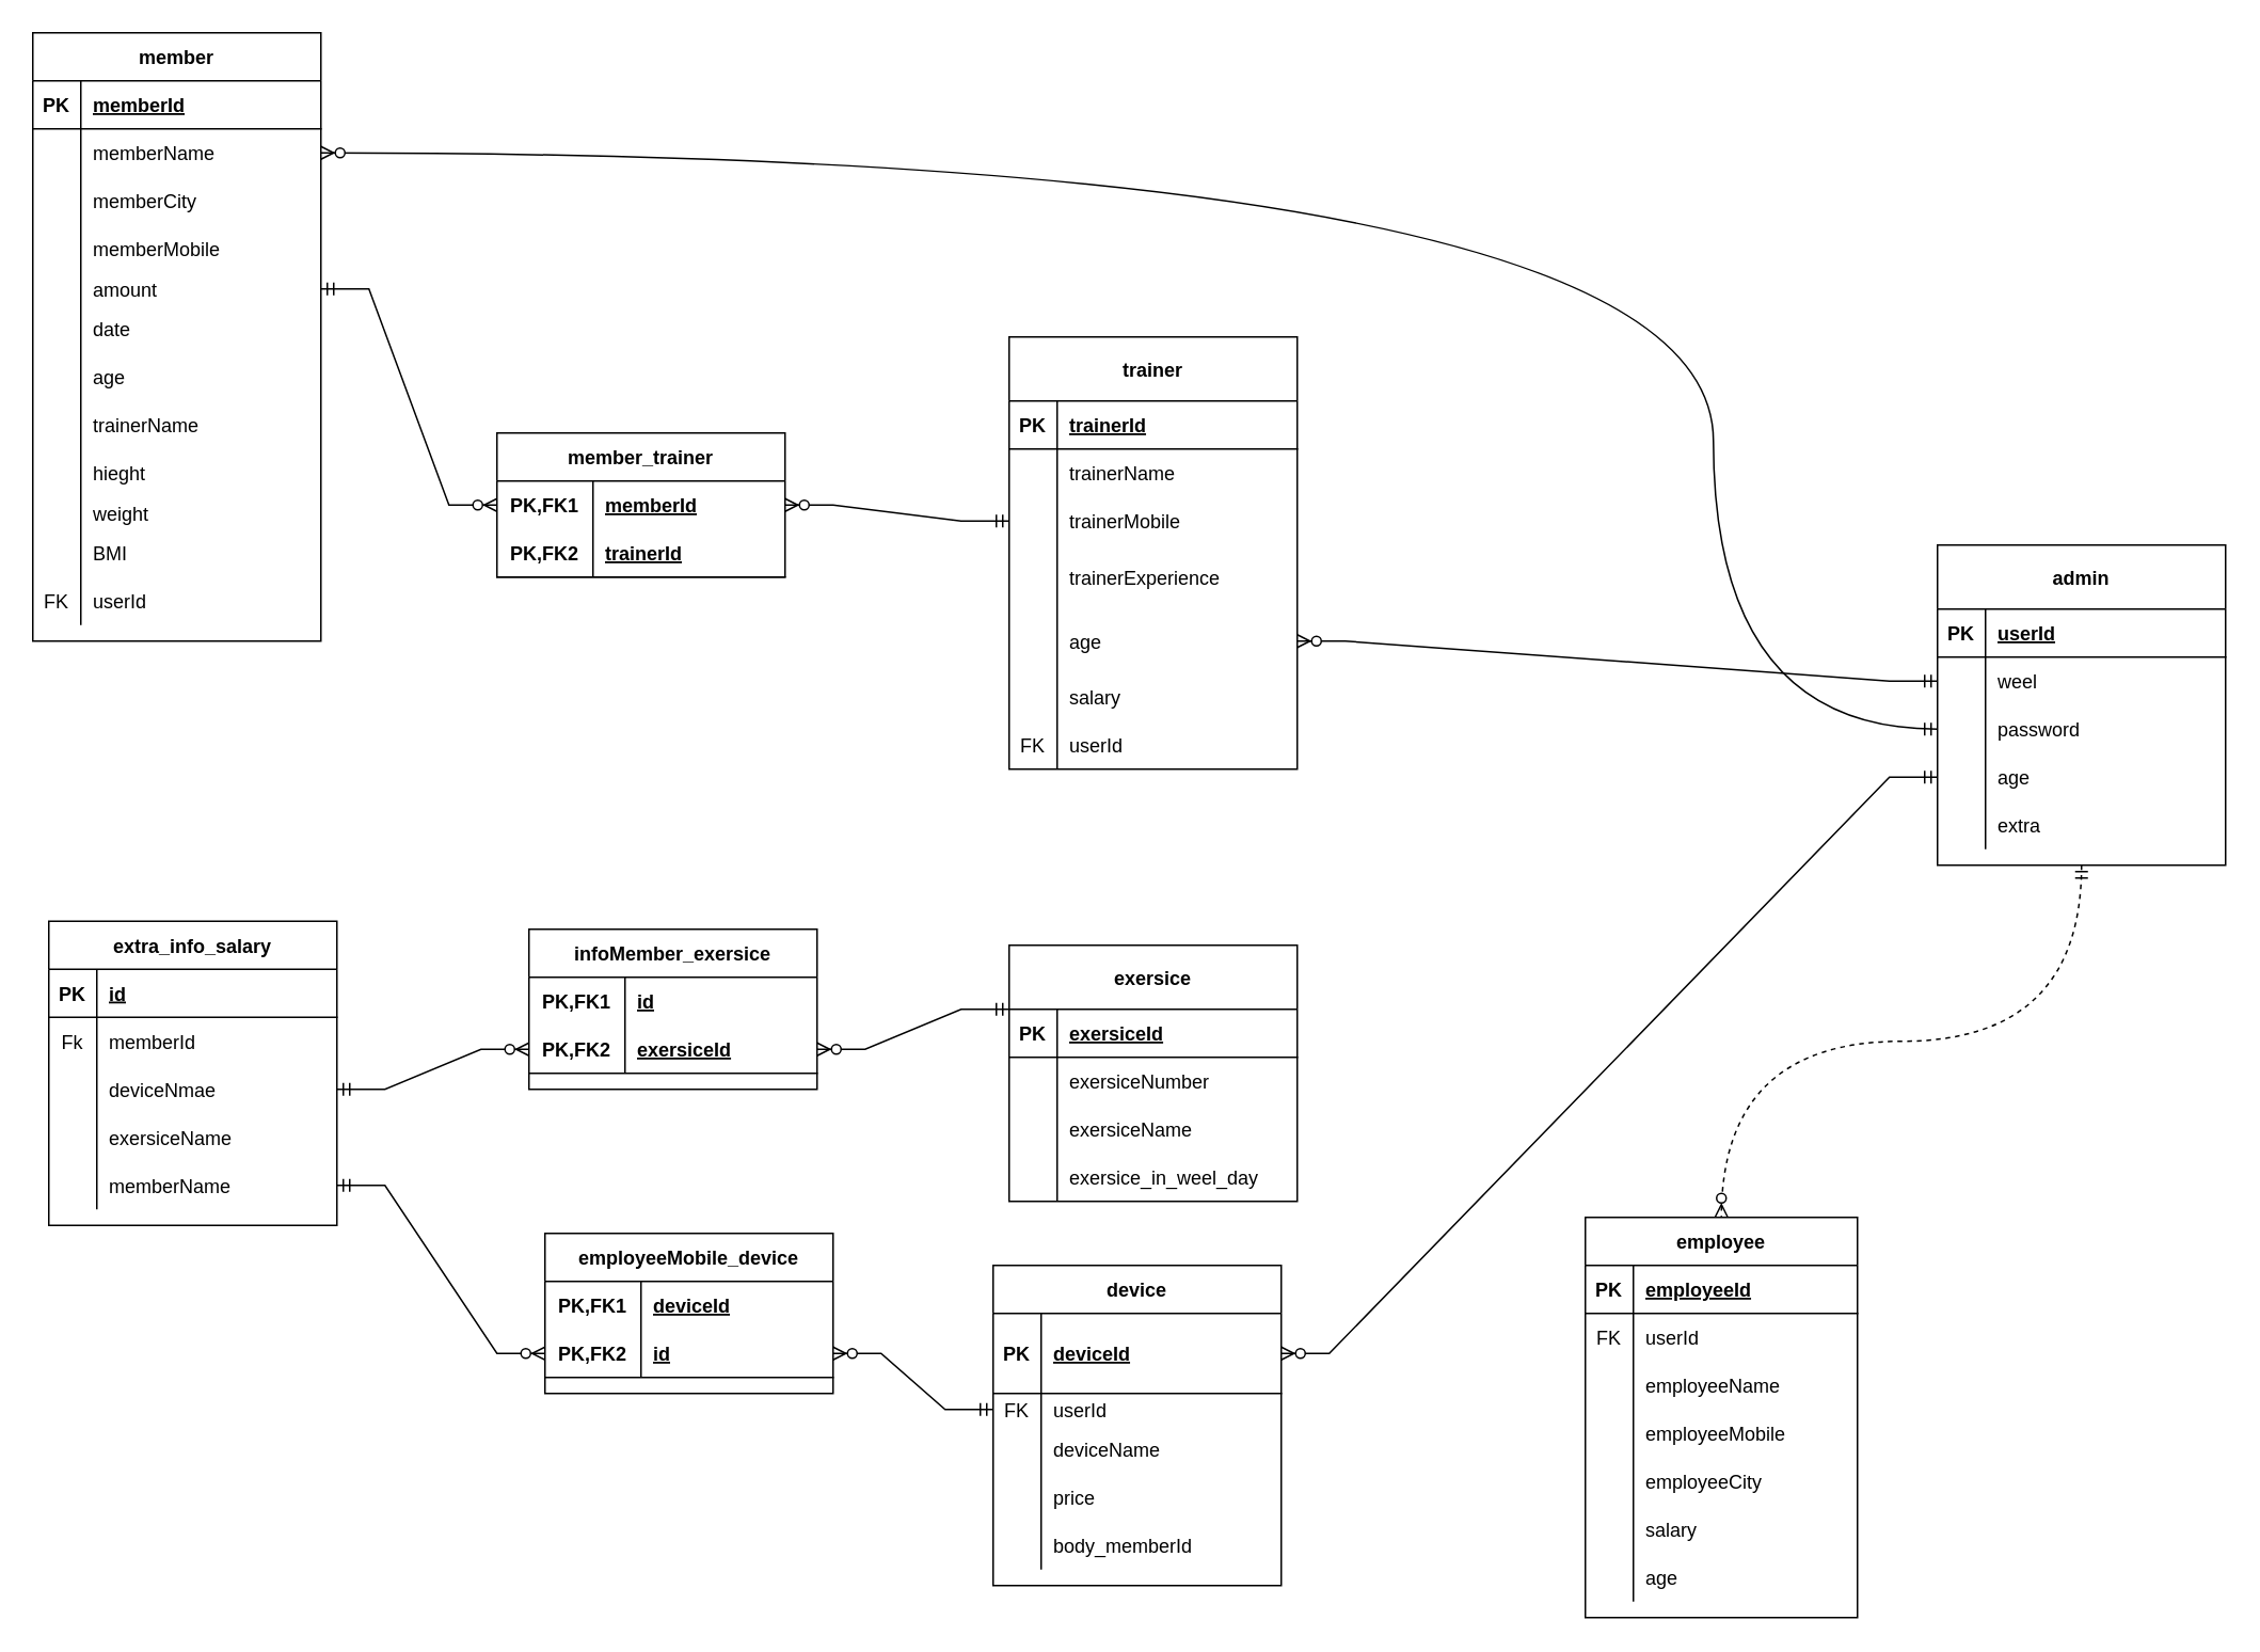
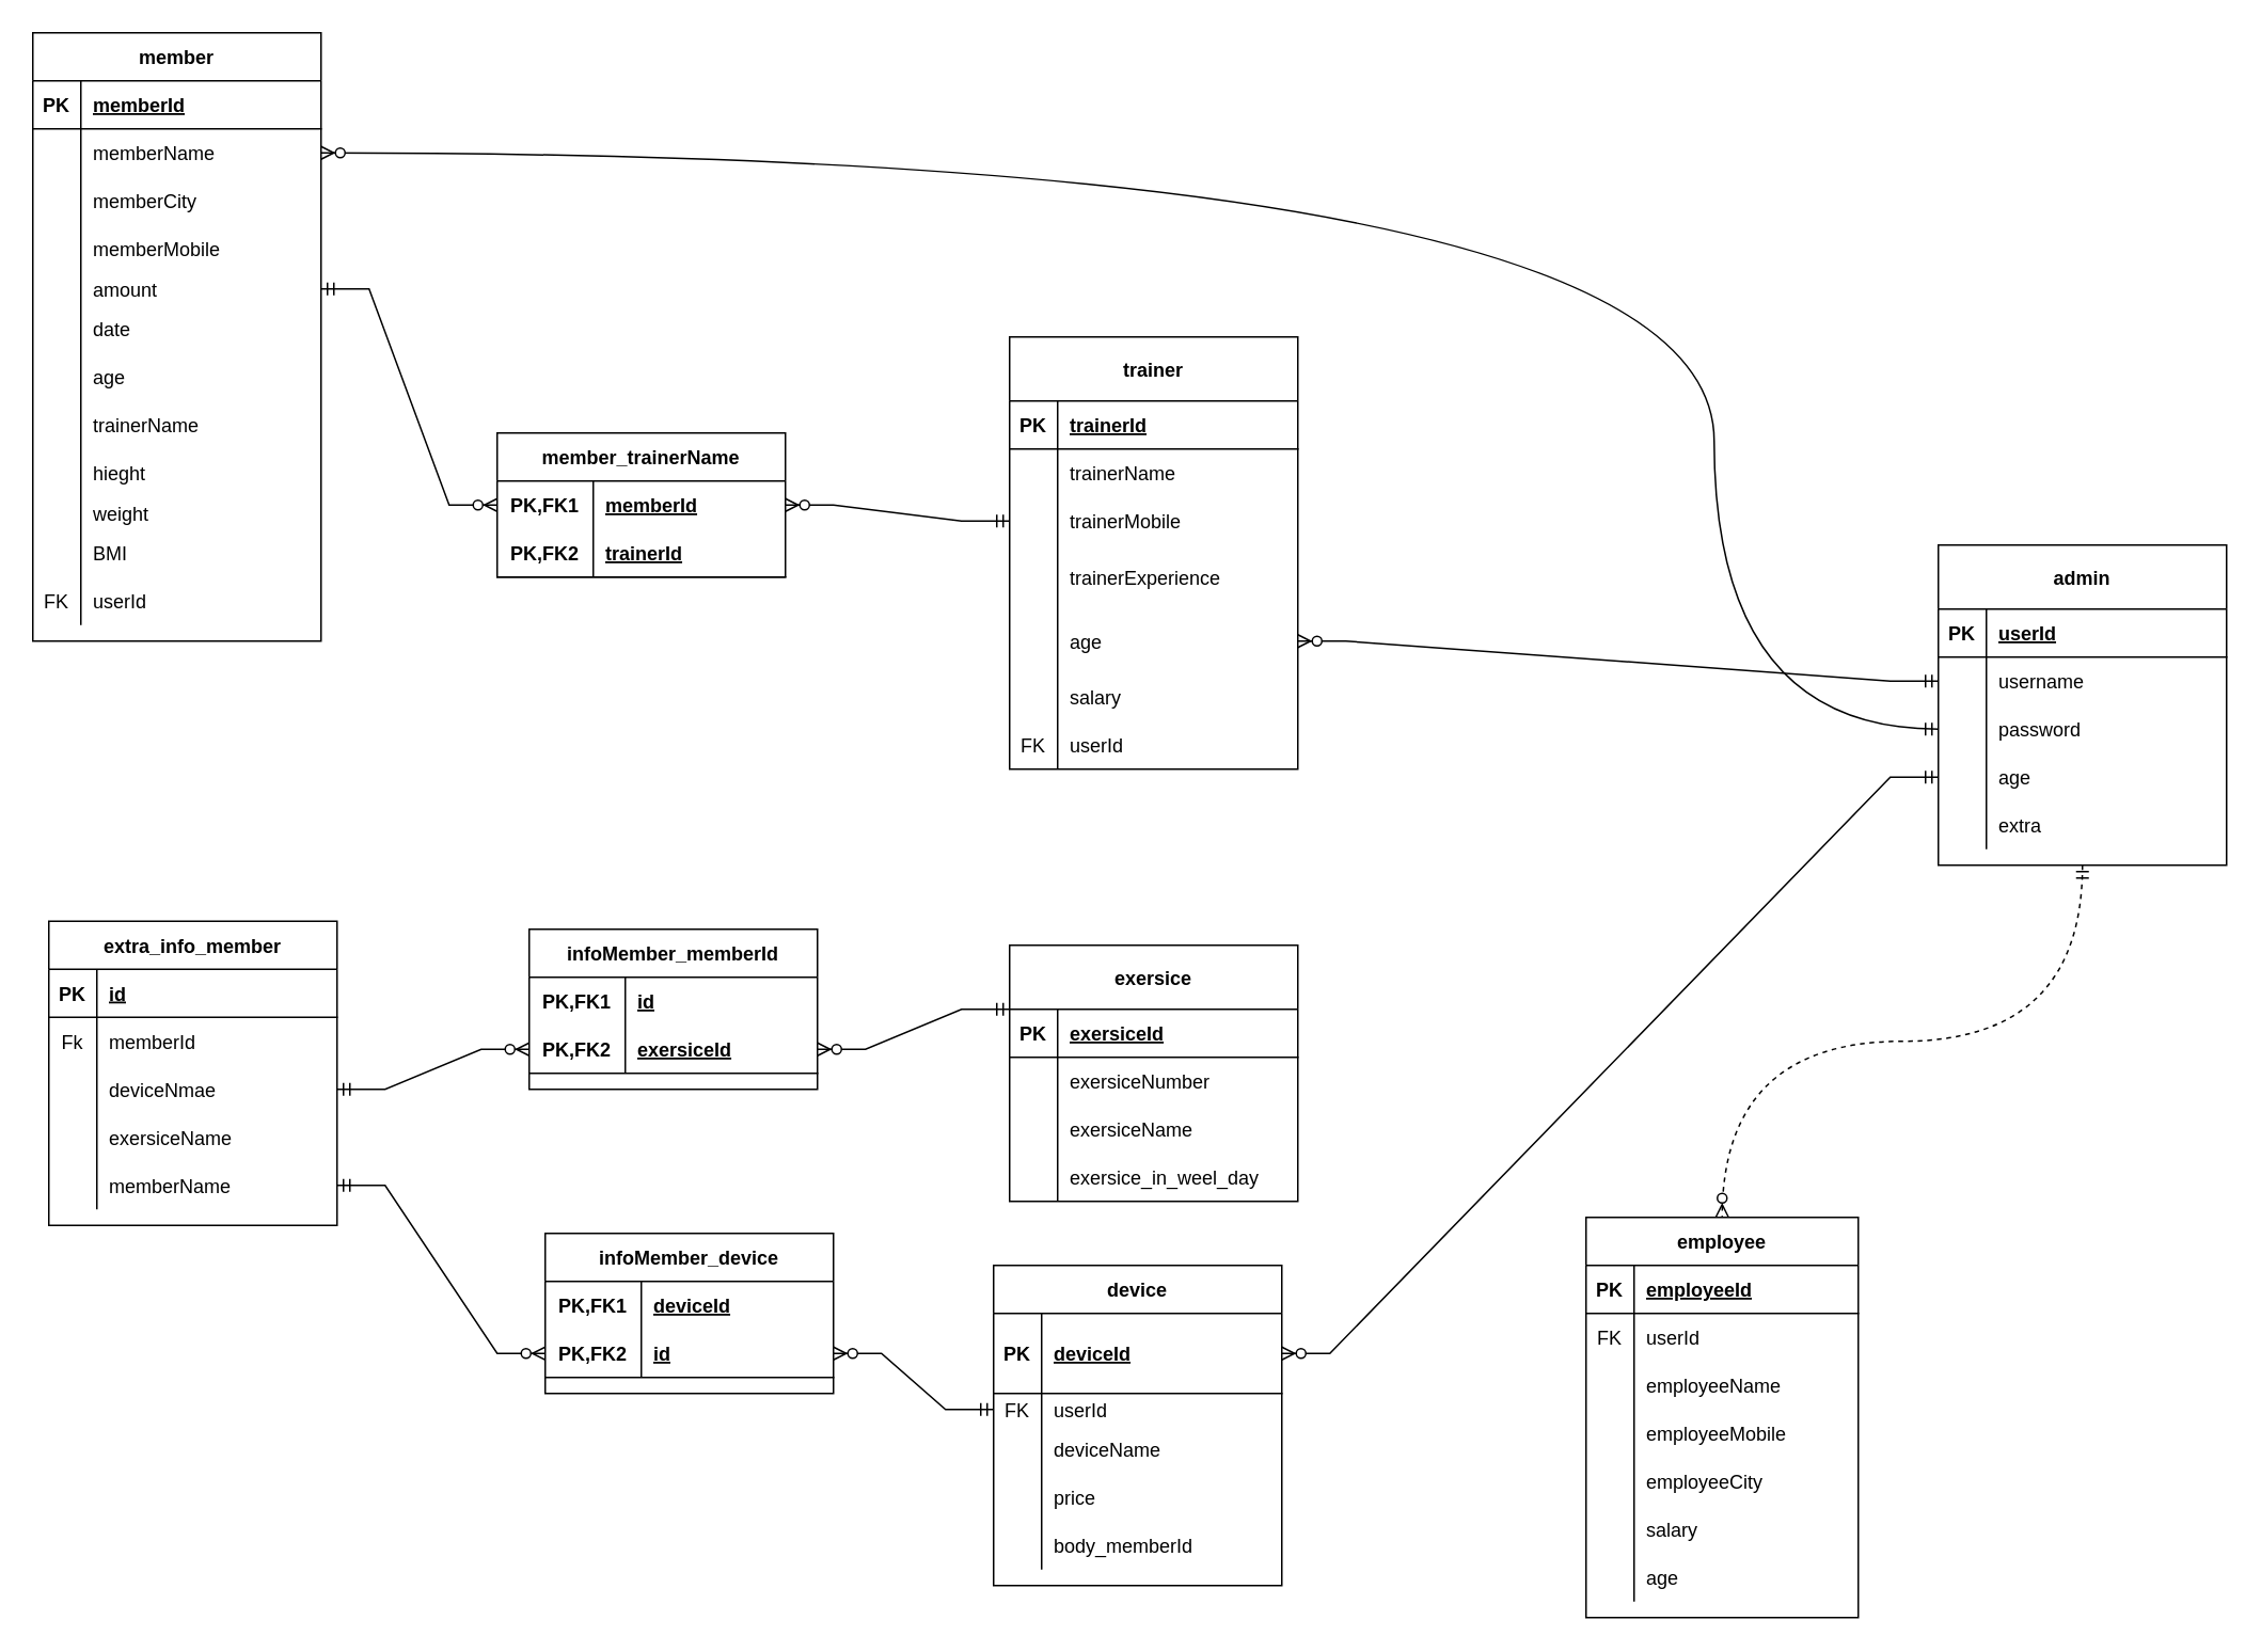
- <mxCell id="144" value="member_trainer" style="shape=table;startSize=30;container=1;collapsible=1;childLayout=tableLayout;fixedRows=1;rowLines=0;fontStyle=1;align=center;resizeLast=1;" parent="1" vertex="1"><mxGeometry x="310" y="270" width="180" height="90" as="geometry" /></mxCell>
+ <mxCell id="144" value="member_trainerName" style="shape=table;startSize=30;container=1;collapsible=1;childLayout=tableLayout;fixedRows=1;rowLines=0;fontStyle=1;align=center;resizeLast=1;" parent="1" vertex="1"><mxGeometry x="310" y="270" width="180" height="90" as="geometry" /></mxCell>
- <mxCell id="8" value="weel" style="shape=partialRectangle;connectable=0;fillColor=none;top=0;left=0;bottom=0;right=0;align=left;spacingLeft=6;overflow=hidden;" parent="6" vertex="1"><mxGeometry x="30" width="150" height="30" as="geometry"><mxRectangle width="150" height="30" as="alternateBounds" /></mxGeometry></mxCell>
+ <mxCell id="8" value="username" style="shape=partialRectangle;connectable=0;fillColor=none;top=0;left=0;bottom=0;right=0;align=left;spacingLeft=6;overflow=hidden;" parent="6" vertex="1"><mxGeometry x="30" width="150" height="30" as="geometry"><mxRectangle width="150" height="30" as="alternateBounds" /></mxGeometry></mxCell>
- <mxCell id="99" value="extra_info_salary" style="shape=table;startSize=30;container=1;collapsible=1;childLayout=tableLayout;fixedRows=1;rowLines=0;fontStyle=1;align=center;resizeLast=1;" parent="1" vertex="1"><mxGeometry x="30" y="575" width="180" height="190" as="geometry" /></mxCell>
+ <mxCell id="99" value="extra_info_member" style="shape=table;startSize=30;container=1;collapsible=1;childLayout=tableLayout;fixedRows=1;rowLines=0;fontStyle=1;align=center;resizeLast=1;" parent="1" vertex="1"><mxGeometry x="30" y="575" width="180" height="190" as="geometry" /></mxCell>
- <mxCell id="151" value="infoMember_exersice" style="shape=table;startSize=30;container=1;collapsible=1;childLayout=tableLayout;fixedRows=1;rowLines=0;fontStyle=1;align=center;resizeLast=1;" parent="1" vertex="1"><mxGeometry x="330" y="580" width="180" height="100" as="geometry" /></mxCell>
+ <mxCell id="151" value="infoMember_memberId" style="shape=table;startSize=30;container=1;collapsible=1;childLayout=tableLayout;fixedRows=1;rowLines=0;fontStyle=1;align=center;resizeLast=1;" parent="1" vertex="1"><mxGeometry x="330" y="580" width="180" height="100" as="geometry" /></mxCell>
- <mxCell id="158" value="employeeMobile_device" style="shape=table;startSize=30;container=1;collapsible=1;childLayout=tableLayout;fixedRows=1;rowLines=0;fontStyle=1;align=center;resizeLast=1;" parent="1" vertex="1"><mxGeometry x="340" y="770" width="180" height="100" as="geometry" /></mxCell>
+ <mxCell id="158" value="infoMember_device" style="shape=table;startSize=30;container=1;collapsible=1;childLayout=tableLayout;fixedRows=1;rowLines=0;fontStyle=1;align=center;resizeLast=1;" parent="1" vertex="1"><mxGeometry x="340" y="770" width="180" height="100" as="geometry" /></mxCell>
